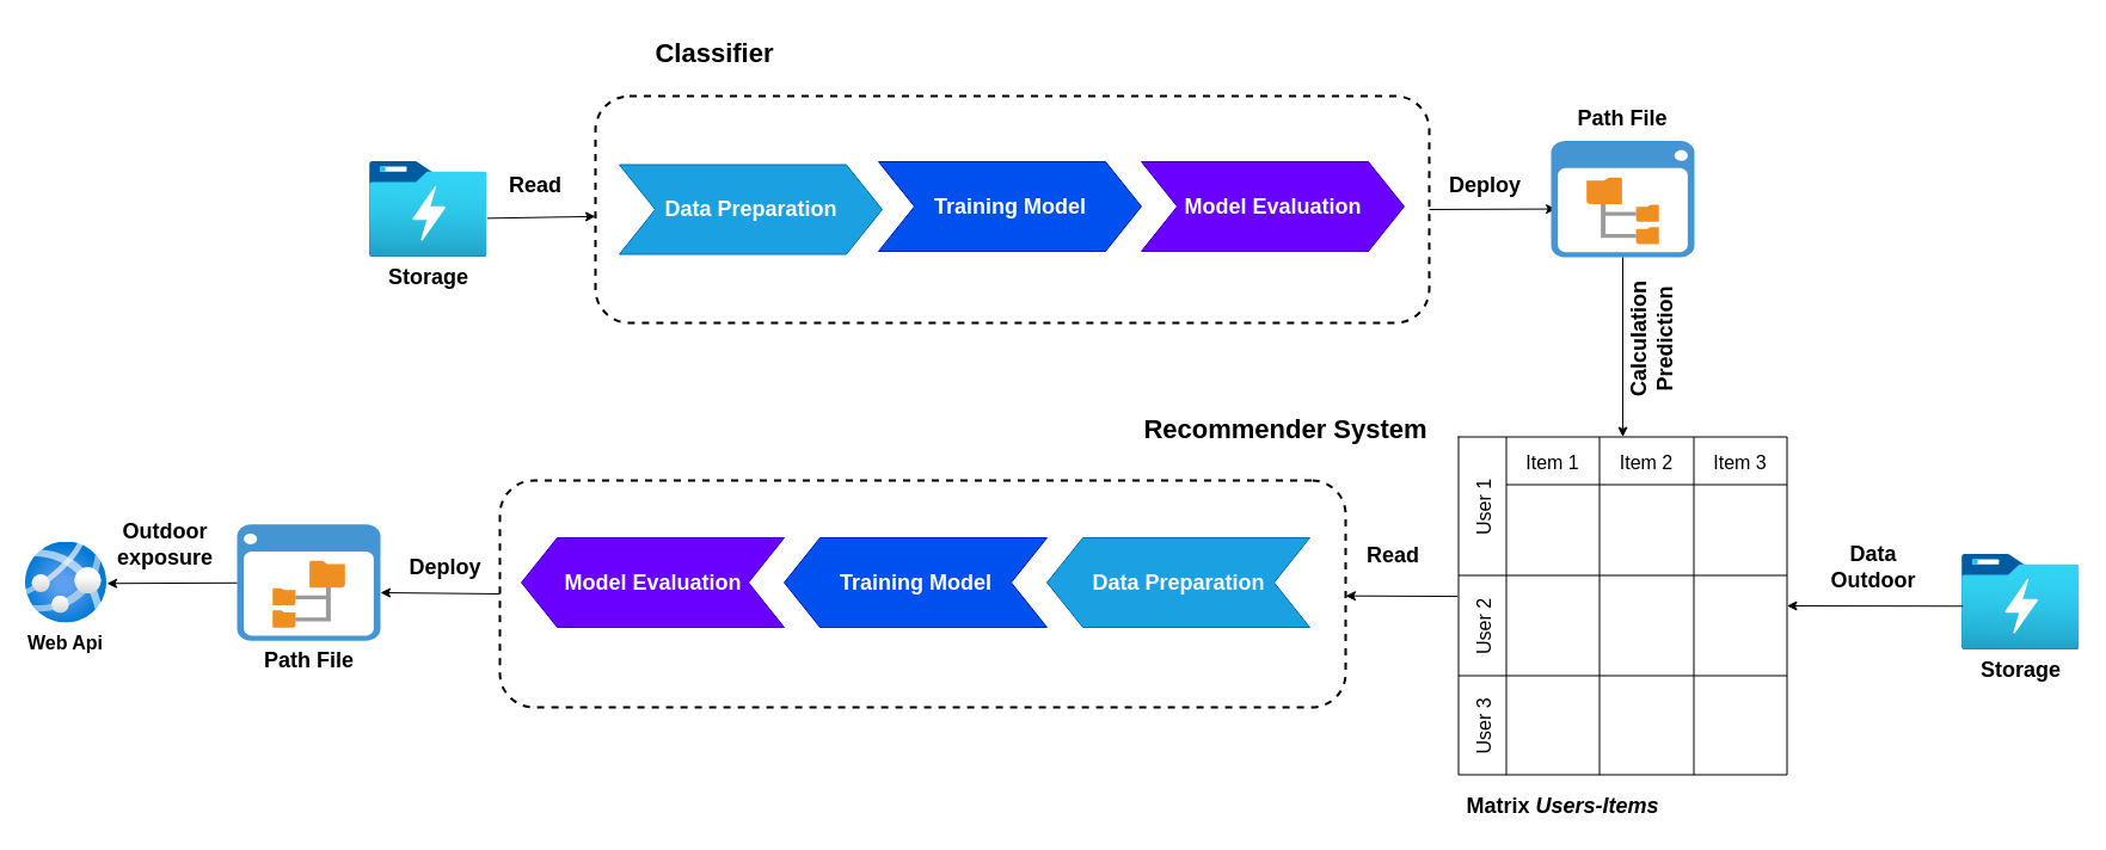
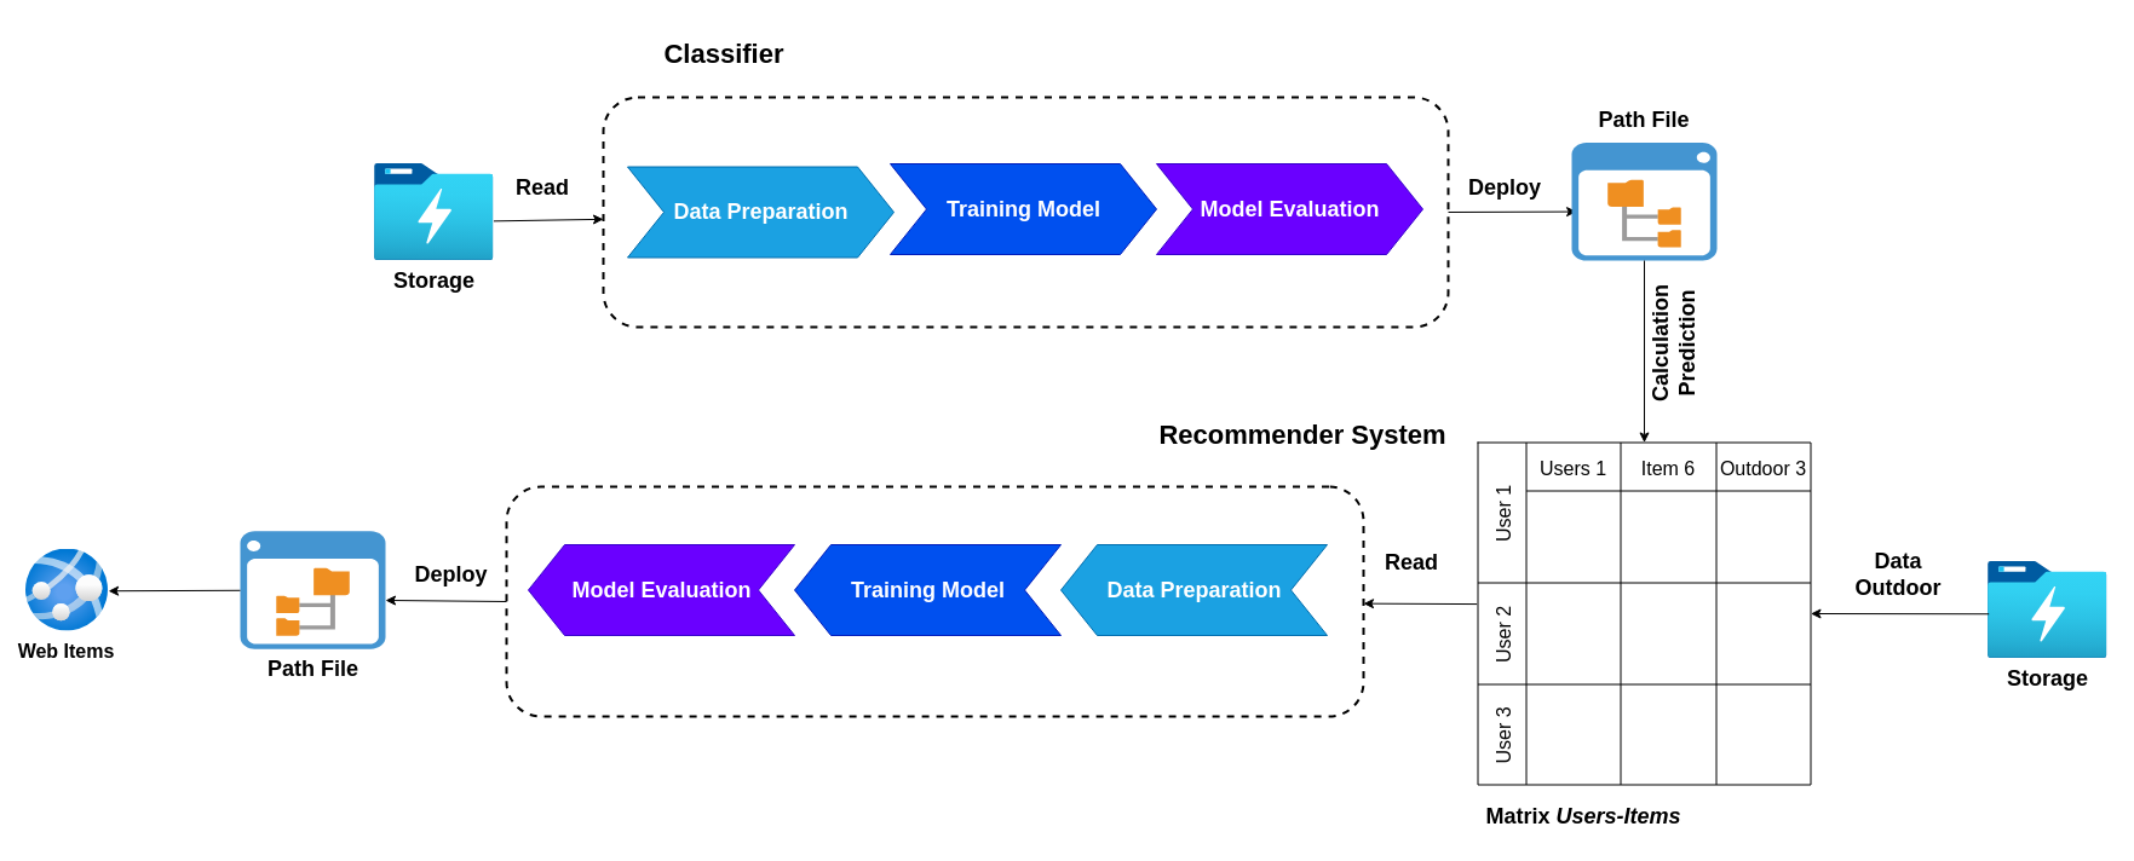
- <mxCell id="20" value="Item 1" style="swimlane;swimlaneHead=0;swimlaneBody=0;fontStyle=0;strokeColor=inherit;connectable=0;fillColor=none;startSize=40;collapsible=0;recursiveResize=0;expand=0;fontSize=16;" parent="19" vertex="1"><mxGeometry x="40" width="78" height="116" as="geometry"><mxRectangle width="78" height="116" as="alternateBounds" /></mxGeometry></mxCell>
+ <mxCell id="20" value="Users 1" style="swimlane;swimlaneHead=0;swimlaneBody=0;fontStyle=0;strokeColor=inherit;connectable=0;fillColor=none;startSize=40;collapsible=0;recursiveResize=0;expand=0;fontSize=16;" parent="19" vertex="1"><mxGeometry x="40" width="78" height="116" as="geometry"><mxRectangle width="78" height="116" as="alternateBounds" /></mxGeometry></mxCell>
- <mxCell id="21" value="Item 2" style="swimlane;swimlaneHead=0;swimlaneBody=0;fontStyle=0;strokeColor=inherit;connectable=0;fillColor=none;startSize=40;collapsible=0;recursiveResize=0;expand=0;fontSize=16;" parent="19" vertex="1"><mxGeometry x="118" width="79" height="116" as="geometry"><mxRectangle width="79" height="116" as="alternateBounds" /></mxGeometry></mxCell>
+ <mxCell id="21" value="Item 6" style="swimlane;swimlaneHead=0;swimlaneBody=0;fontStyle=0;strokeColor=inherit;connectable=0;fillColor=none;startSize=40;collapsible=0;recursiveResize=0;expand=0;fontSize=16;" parent="19" vertex="1"><mxGeometry x="118" width="79" height="116" as="geometry"><mxRectangle width="79" height="116" as="alternateBounds" /></mxGeometry></mxCell>
- <mxCell id="22" value="Item 3" style="swimlane;swimlaneHead=0;swimlaneBody=0;fontStyle=0;strokeColor=inherit;connectable=0;fillColor=none;startSize=40;collapsible=0;recursiveResize=0;expand=0;fontSize=16;" parent="19" vertex="1"><mxGeometry x="197" width="78" height="116" as="geometry"><mxRectangle width="78" height="116" as="alternateBounds" /></mxGeometry></mxCell>
+ <mxCell id="22" value="Outdoor 3" style="swimlane;swimlaneHead=0;swimlaneBody=0;fontStyle=0;strokeColor=inherit;connectable=0;fillColor=none;startSize=40;collapsible=0;recursiveResize=0;expand=0;fontSize=16;" parent="19" vertex="1"><mxGeometry x="197" width="78" height="116" as="geometry"><mxRectangle width="78" height="116" as="alternateBounds" /></mxGeometry></mxCell>
- <mxCell id="41" value="Outdoor exposure" style="text;html=1;align=center;verticalAlign=middle;whiteSpace=wrap;rounded=0;fontStyle=1;fontSize=18;flipH=1;" parent="1" vertex="1"><mxGeometry x="88" y="432.5" width="100" height="47.5" as="geometry" /></mxCell>
- <mxCell id="40" value="Web Api" style="image;aspect=fixed;html=1;points=[];align=center;fontSize=16;image=img/lib/azure2/app_services/App_Services.svg;fontStyle=1;flipH=1;" parent="1" vertex="1"><mxGeometry x="20" y="453.5" width="68" height="68" as="geometry" /></mxCell>
+ <mxCell id="40" value="Web Items" style="image;aspect=fixed;html=1;points=[];align=center;fontSize=16;image=img/lib/azure2/app_services/App_Services.svg;fontStyle=1;flipH=1;" parent="1" vertex="1"><mxGeometry x="20" y="453.5" width="68" height="68" as="geometry" /></mxCell>
